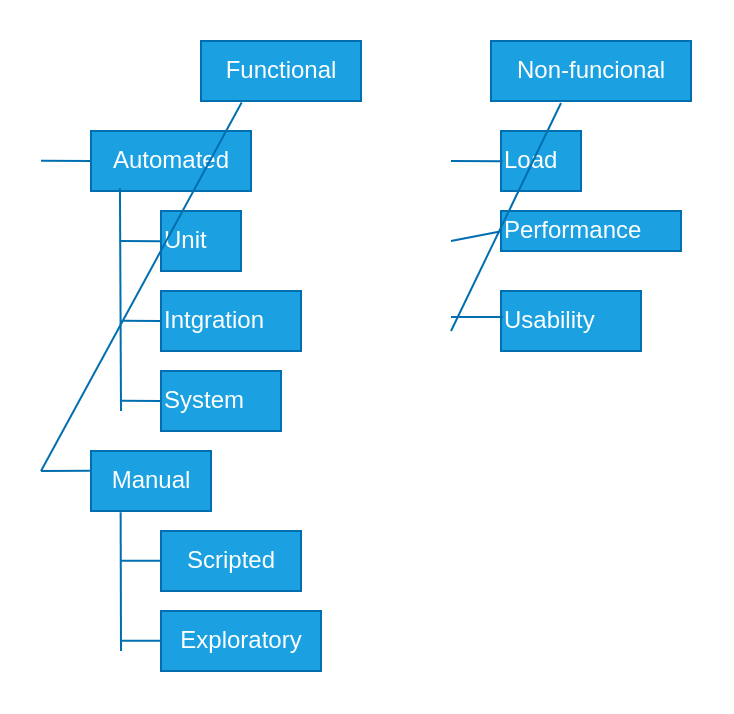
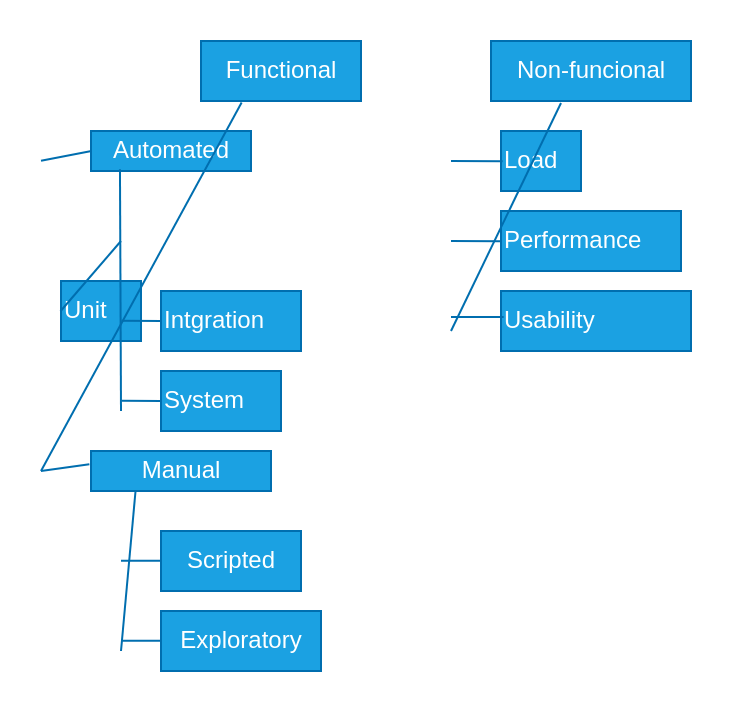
- <mxCell id="3" value="Automated" style="text;html=1;align=center;verticalAlign=middle;resizable=0;points=[];autosize=1;strokeColor=#006EAF;fillColor=#1ba1e2;fontColor=#ffffff;" parent="1" vertex="1"><mxGeometry x="45" y="65" width="80" height="30" as="geometry" /></mxCell>
+ <mxCell id="3" value="Automated" style="text;html=1;align=center;verticalAlign=middle;resizable=0;points=[];autosize=1;strokeColor=#006EAF;fillColor=#1ba1e2;fontColor=#ffffff;" parent="1" vertex="1"><mxGeometry x="45" y="65" width="80" height="20" as="geometry" /></mxCell>
- <mxCell id="12" value="Performance" style="text;html=1;align=left;verticalAlign=middle;resizable=0;points=[];autosize=1;strokeColor=#006EAF;fillColor=#1ba1e2;fontColor=#ffffff;" parent="1" vertex="1"><mxGeometry x="250" y="105" width="90" height="20" as="geometry" /></mxCell>
+ <mxCell id="12" value="Performance" style="text;html=1;align=left;verticalAlign=middle;resizable=0;points=[];autosize=1;strokeColor=#006EAF;fillColor=#1ba1e2;fontColor=#ffffff;" parent="1" vertex="1"><mxGeometry x="250" y="105" width="90" height="30" as="geometry" /></mxCell>
- <mxCell id="4" value="Unit" style="text;html=1;align=left;verticalAlign=middle;resizable=0;points=[];autosize=1;strokeColor=#006EAF;fillColor=#1ba1e2;fontColor=#ffffff;" parent="1" vertex="1"><mxGeometry x="80" y="105" width="40" height="30" as="geometry" /></mxCell>
+ <mxCell id="4" value="Unit" style="text;html=1;align=left;verticalAlign=middle;resizable=0;points=[];autosize=1;strokeColor=#006EAF;fillColor=#1ba1e2;fontColor=#ffffff;" parent="1" vertex="1"><mxGeometry x="30" y="140" width="40" height="30" as="geometry" /></mxCell>
- <mxCell id="13" value="Usability" style="text;html=1;align=left;verticalAlign=middle;resizable=0;points=[];autosize=1;strokeColor=#006EAF;fillColor=#1ba1e2;fontColor=#ffffff;" parent="1" vertex="1"><mxGeometry x="250" y="145" width="70" height="30" as="geometry" /></mxCell>
+ <mxCell id="13" value="Usability" style="text;html=1;align=left;verticalAlign=middle;resizable=0;points=[];autosize=1;strokeColor=#006EAF;fillColor=#1ba1e2;fontColor=#ffffff;" parent="1" vertex="1"><mxGeometry x="250" y="145" width="95" height="30" as="geometry" /></mxCell>
- <mxCell id="7" value="Manual" style="text;html=1;align=center;verticalAlign=middle;resizable=0;points=[];autosize=1;strokeColor=#006EAF;fillColor=#1ba1e2;fontColor=#ffffff;" parent="1" vertex="1"><mxGeometry x="45" y="225" width="60" height="30" as="geometry" /></mxCell>
+ <mxCell id="7" value="Manual" style="text;html=1;align=center;verticalAlign=middle;resizable=0;points=[];autosize=1;strokeColor=#006EAF;fillColor=#1ba1e2;fontColor=#ffffff;" parent="1" vertex="1"><mxGeometry x="45" y="225" width="90" height="20" as="geometry" /></mxCell>
